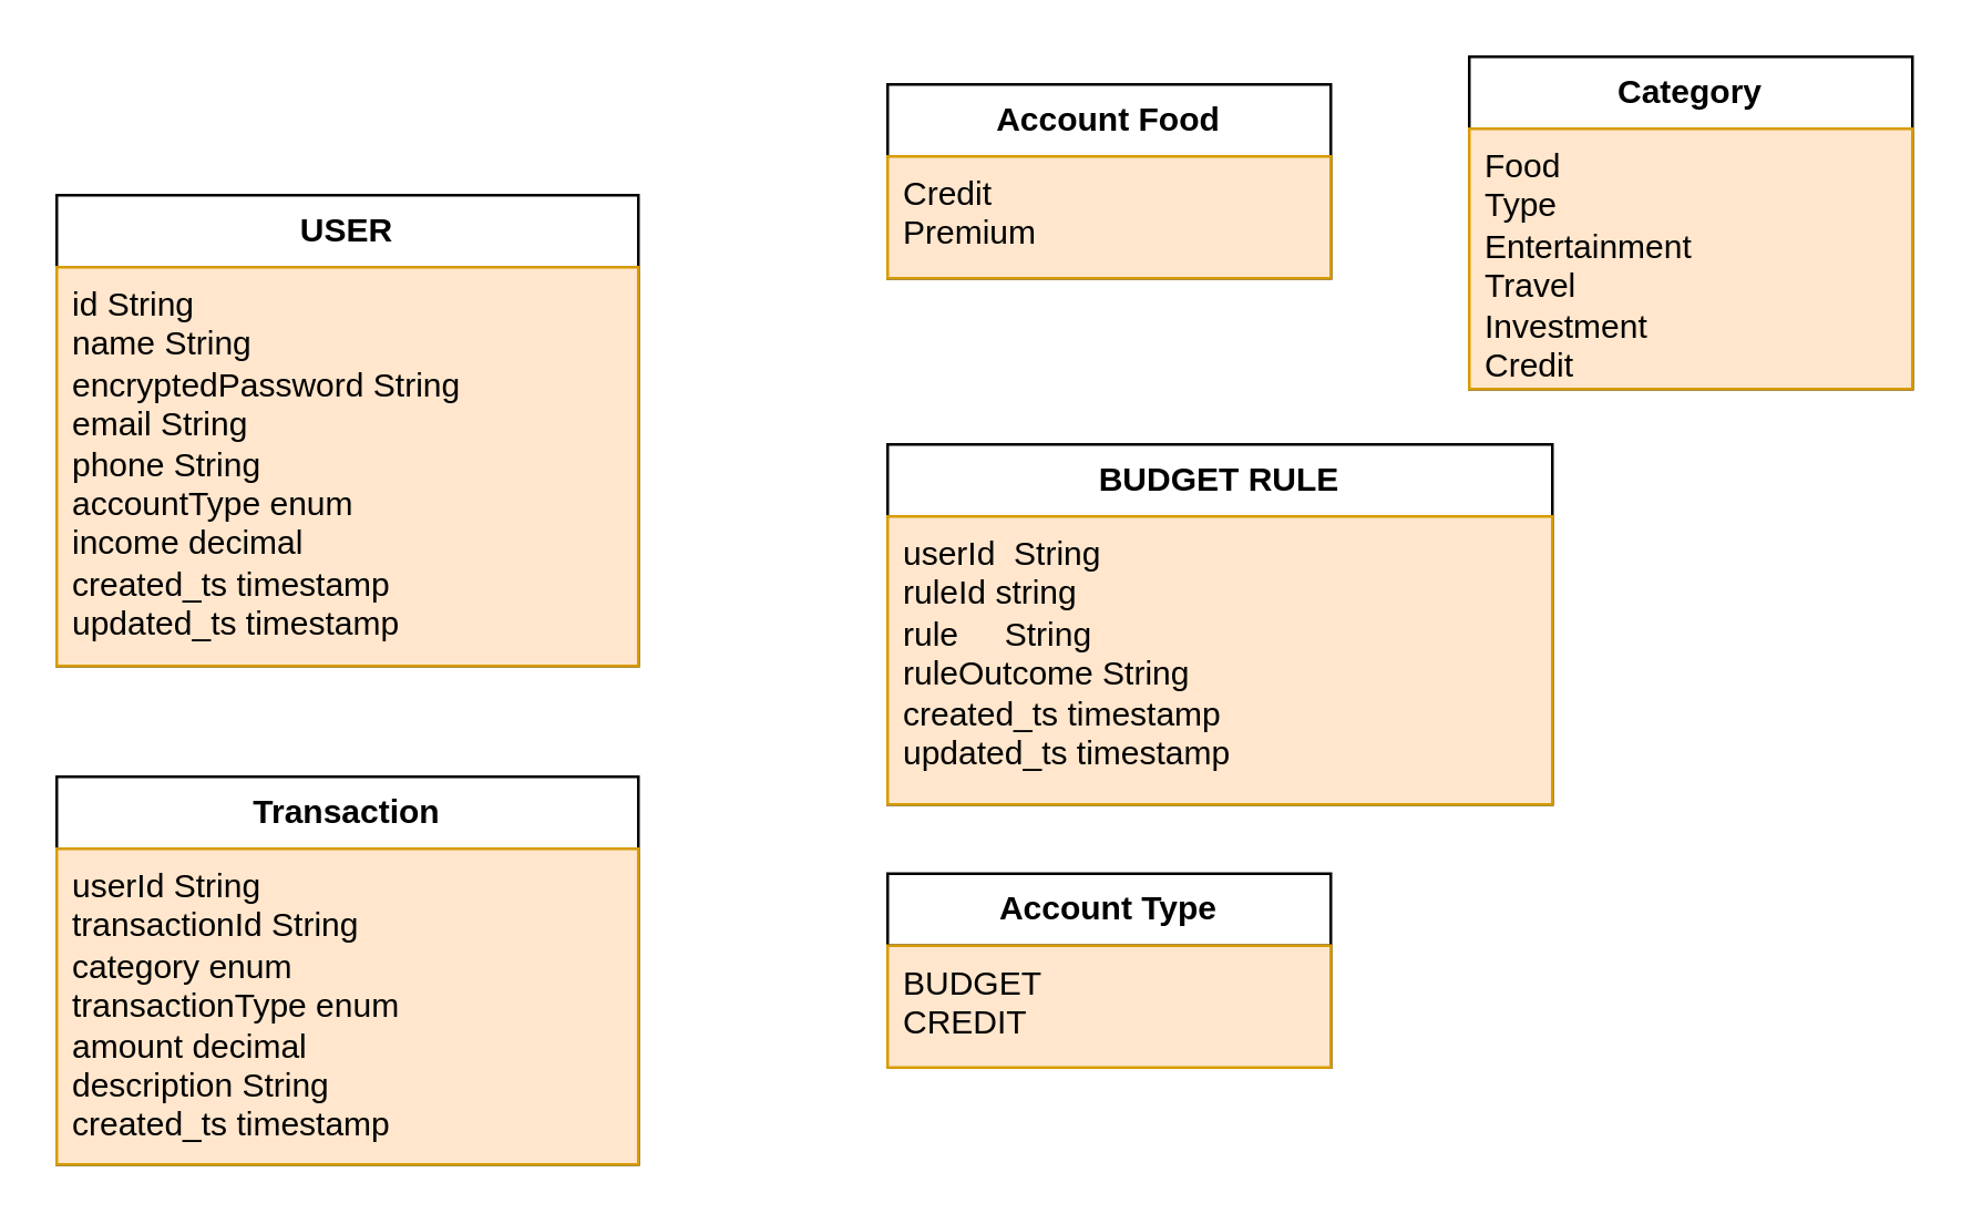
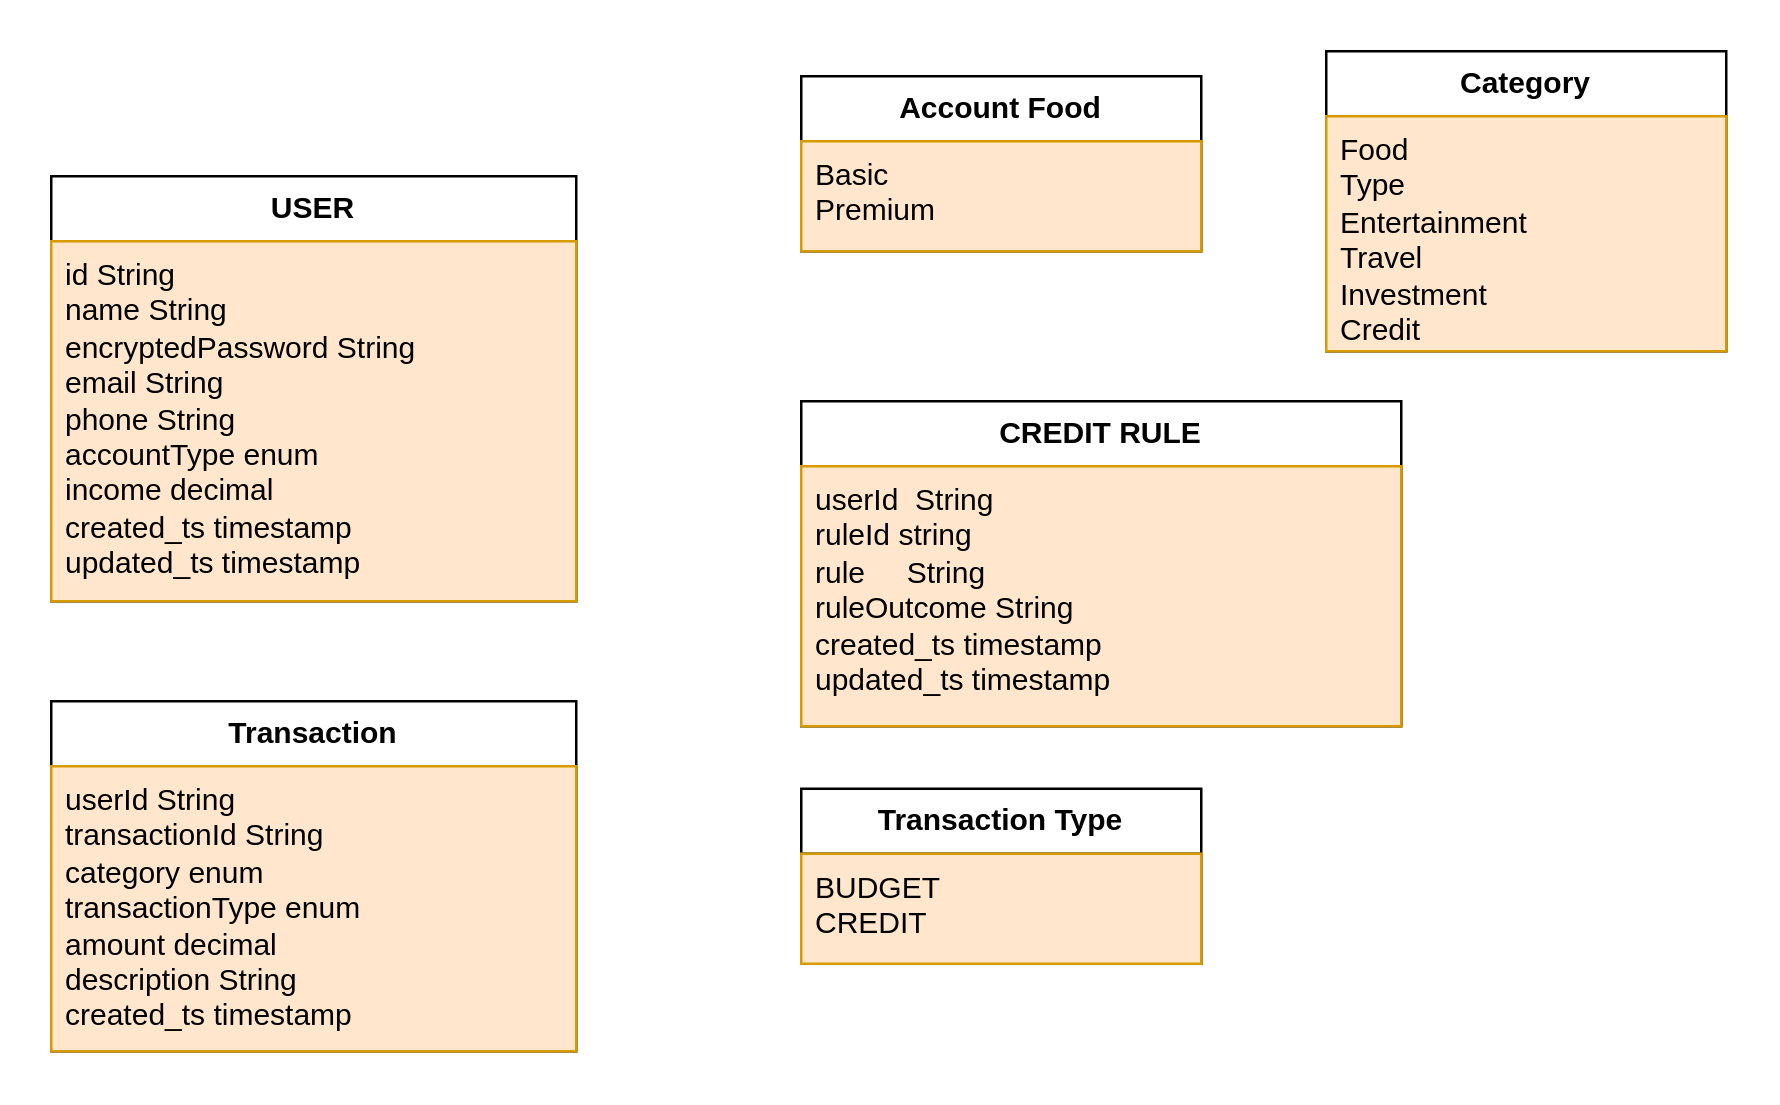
- <mxCell id="5" value="&lt;div&gt;Credit&lt;/div&gt;Premium" style="text;strokeColor=#d79b00;fillColor=#ffe6cc;align=left;verticalAlign=top;spacingLeft=4;spacingRight=4;overflow=hidden;rotatable=0;points=[[0,0.5],[1,0.5]];portConstraint=eastwest;whiteSpace=wrap;html=1;" parent="4" vertex="1"><mxGeometry y="26" width="160" height="44" as="geometry" /></mxCell>
+ <mxCell id="5" value="&lt;div&gt;Basic&lt;/div&gt;Premium" style="text;strokeColor=#d79b00;fillColor=#ffe6cc;align=left;verticalAlign=top;spacingLeft=4;spacingRight=4;overflow=hidden;rotatable=0;points=[[0,0.5],[1,0.5]];portConstraint=eastwest;whiteSpace=wrap;html=1;" parent="4" vertex="1"><mxGeometry y="26" width="160" height="44" as="geometry" /></mxCell>
- <mxCell id="6" value="&lt;b&gt;BUDGET RULE&lt;/b&gt;" style="swimlane;fontStyle=0;childLayout=stackLayout;horizontal=1;startSize=26;fillColor=none;horizontalStack=0;resizeParent=1;resizeParentMax=0;resizeLast=0;collapsible=1;marginBottom=0;whiteSpace=wrap;html=1;" vertex="1" parent="1"><mxGeometry x="320" y="160" width="240" height="130" as="geometry" /></mxCell>
+ <mxCell id="6" value="&lt;b&gt;CREDIT RULE&lt;/b&gt;" style="swimlane;fontStyle=0;childLayout=stackLayout;horizontal=1;startSize=26;fillColor=none;horizontalStack=0;resizeParent=1;resizeParentMax=0;resizeLast=0;collapsible=1;marginBottom=0;whiteSpace=wrap;html=1;" vertex="1" parent="1"><mxGeometry x="320" y="160" width="240" height="130" as="geometry" /></mxCell>
- <mxCell id="12" value="Account Type" style="swimlane;fontStyle=1;childLayout=stackLayout;horizontal=1;startSize=26;horizontalStack=0;resizeParent=1;resizeParentMax=0;resizeLast=0;collapsible=1;marginBottom=0;whiteSpace=wrap;html=1;" vertex="1" parent="1"><mxGeometry x="320" y="315" width="160" height="70" as="geometry" /></mxCell>
+ <mxCell id="12" value="Transaction Type" style="swimlane;fontStyle=1;childLayout=stackLayout;horizontal=1;startSize=26;horizontalStack=0;resizeParent=1;resizeParentMax=0;resizeLast=0;collapsible=1;marginBottom=0;whiteSpace=wrap;html=1;" vertex="1" parent="1"><mxGeometry x="320" y="315" width="160" height="70" as="geometry" /></mxCell>
